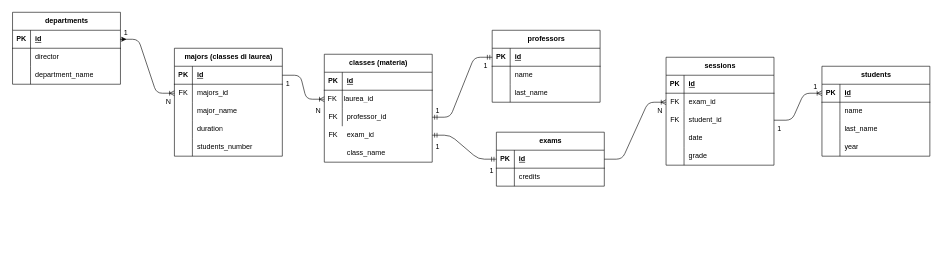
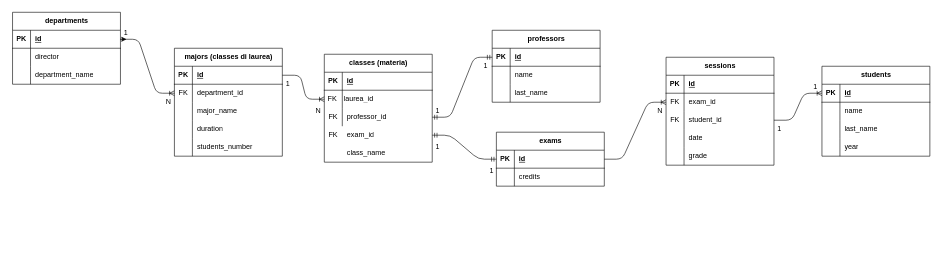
- <mxCell id="18" value="majors_id" style="shape=partialRectangle;connectable=0;fillColor=none;top=0;left=0;bottom=0;right=0;align=left;spacingLeft=6;overflow=hidden;whiteSpace=wrap;html=1;" vertex="1" parent="16"><mxGeometry x="30" width="150" height="30" as="geometry"><mxRectangle width="150" height="30" as="alternateBounds" /></mxGeometry></mxCell>
+ <mxCell id="18" value="department_id" style="shape=partialRectangle;connectable=0;fillColor=none;top=0;left=0;bottom=0;right=0;align=left;spacingLeft=6;overflow=hidden;whiteSpace=wrap;html=1;" vertex="1" parent="16"><mxGeometry x="30" width="150" height="30" as="geometry"><mxRectangle width="150" height="30" as="alternateBounds" /></mxGeometry></mxCell>
